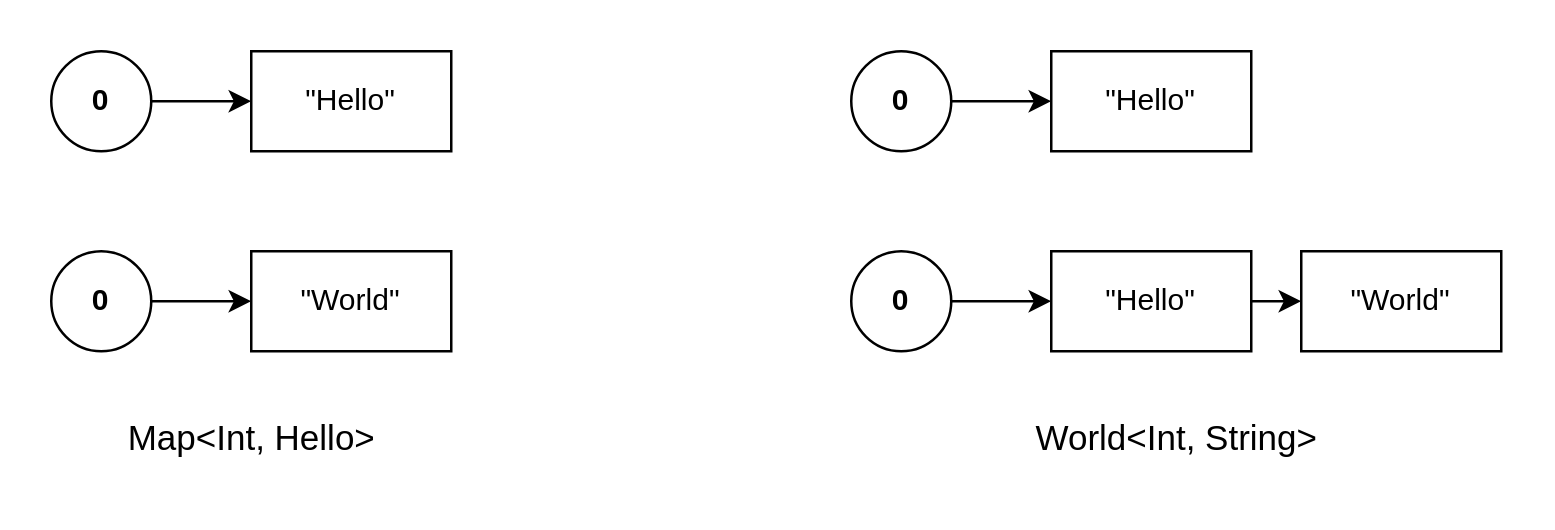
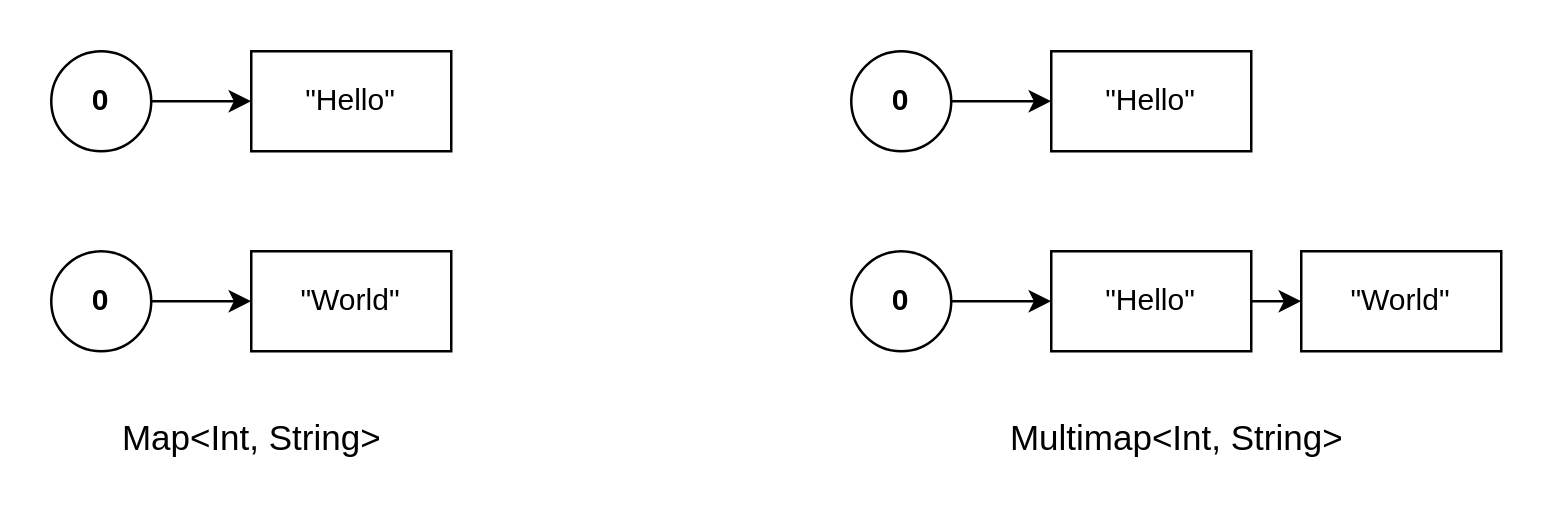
- <mxCell id="3" value="Map&amp;lt;Int, Hello&amp;gt;" style="text;html=1;align=center;verticalAlign=middle;resizable=0;points=[];autosize=1;strokeColor=none;fillColor=none;fontSize=14;" vertex="1" parent="1"><mxGeometry x="35" y="160" width="130" height="30" as="geometry" /></mxCell>
+ <mxCell id="3" value="Map&amp;lt;Int, String&amp;gt;" style="text;html=1;align=center;verticalAlign=middle;resizable=0;points=[];autosize=1;strokeColor=none;fillColor=none;fontSize=14;" vertex="1" parent="1"><mxGeometry x="35" y="160" width="130" height="30" as="geometry" /></mxCell>
- <mxCell id="2" value="World&amp;lt;Int, String&amp;gt;" style="text;html=1;align=center;verticalAlign=middle;resizable=0;points=[];autosize=1;strokeColor=none;fillColor=none;fontSize=14;" vertex="1" parent="1"><mxGeometry x="390" y="160" width="160" height="30" as="geometry" /></mxCell>
+ <mxCell id="2" value="Multimap&amp;lt;Int, String&amp;gt;" style="text;html=1;align=center;verticalAlign=middle;resizable=0;points=[];autosize=1;strokeColor=none;fillColor=none;fontSize=14;" vertex="1" parent="1"><mxGeometry x="390" y="160" width="160" height="30" as="geometry" /></mxCell>
